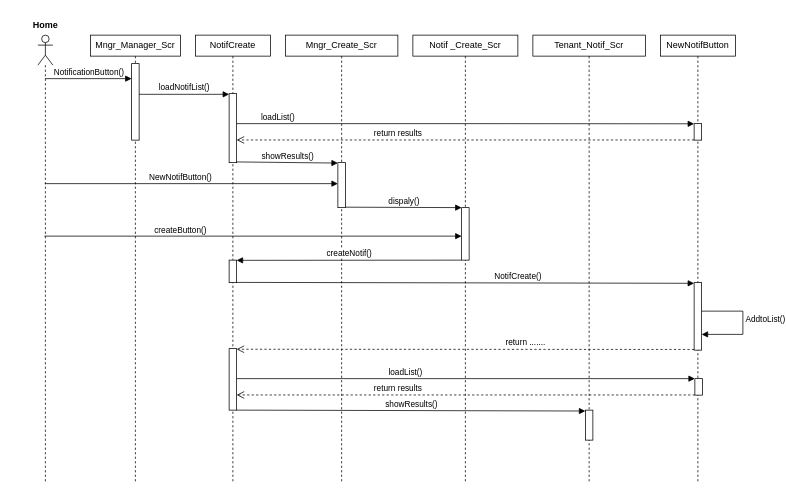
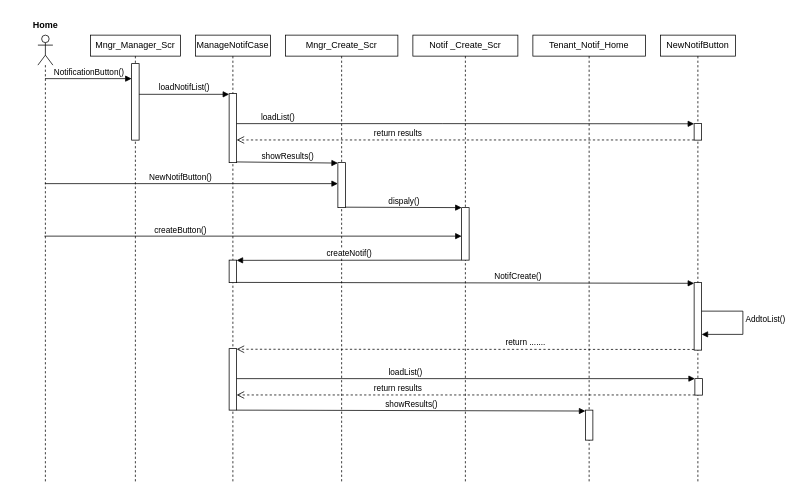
- <mxCell id="17" value="NotifCreate" style="shape=umlLifeline;perimeter=lifelinePerimeter;whiteSpace=wrap;html=1;container=1;dropTarget=0;collapsible=0;recursiveResize=0;outlineConnect=0;portConstraint=eastwest;newEdgeStyle={&quot;curved&quot;:0,&quot;rounded&quot;:0};size=28;" parent="1" vertex="1"><mxGeometry x="260" y="46" width="100" height="598" as="geometry" /></mxCell>
+ <mxCell id="17" value="ManageNotifCase" style="shape=umlLifeline;perimeter=lifelinePerimeter;whiteSpace=wrap;html=1;container=1;dropTarget=0;collapsible=0;recursiveResize=0;outlineConnect=0;portConstraint=eastwest;newEdgeStyle={&quot;curved&quot;:0,&quot;rounded&quot;:0};size=28;" parent="1" vertex="1"><mxGeometry x="260" y="46" width="100" height="598" as="geometry" /></mxCell>
- <mxCell id="10" value="Tenant_&lt;span style=&quot;color: light-dark(rgb(0, 0, 0), rgb(255, 255, 255)); background-color: transparent;&quot;&gt;Notif_&lt;/span&gt;&lt;span style=&quot;color: light-dark(rgb(0, 0, 0), rgb(255, 255, 255)); background-color: transparent;&quot;&gt;Scr&lt;/span&gt;" style="shape=umlLifeline;perimeter=lifelinePerimeter;whiteSpace=wrap;html=1;container=1;dropTarget=0;collapsible=0;recursiveResize=0;outlineConnect=0;portConstraint=eastwest;newEdgeStyle={&quot;curved&quot;:0,&quot;rounded&quot;:0};size=28;" parent="1" vertex="1"><mxGeometry x="710" y="46" width="150" height="598" as="geometry" /></mxCell>
+ <mxCell id="10" value="Tenant_&lt;span style=&quot;color: light-dark(rgb(0, 0, 0), rgb(255, 255, 255)); background-color: transparent;&quot;&gt;Notif_&lt;/span&gt;&lt;span style=&quot;color: light-dark(rgb(0, 0, 0), rgb(255, 255, 255)); background-color: transparent;&quot;&gt;Home&lt;/span&gt;" style="shape=umlLifeline;perimeter=lifelinePerimeter;whiteSpace=wrap;html=1;container=1;dropTarget=0;collapsible=0;recursiveResize=0;outlineConnect=0;portConstraint=eastwest;newEdgeStyle={&quot;curved&quot;:0,&quot;rounded&quot;:0};size=28;" parent="1" vertex="1"><mxGeometry x="710" y="46" width="150" height="598" as="geometry" /></mxCell>
